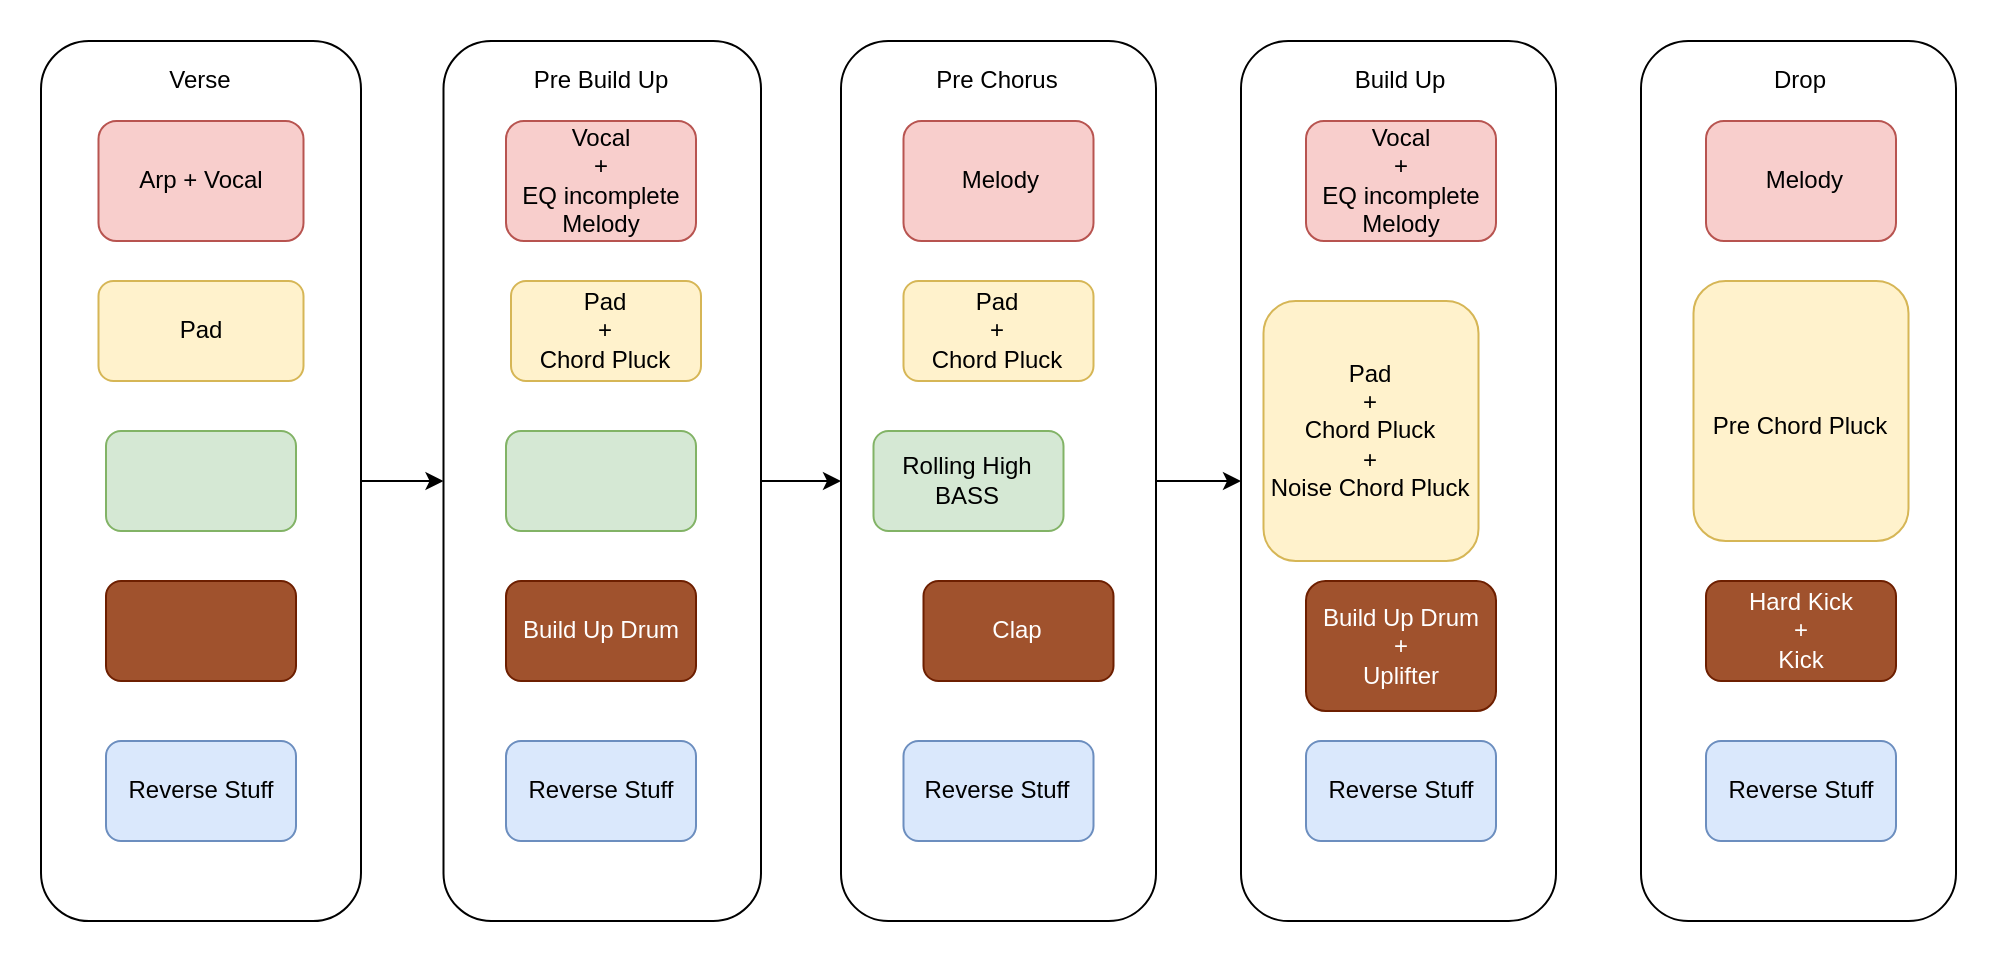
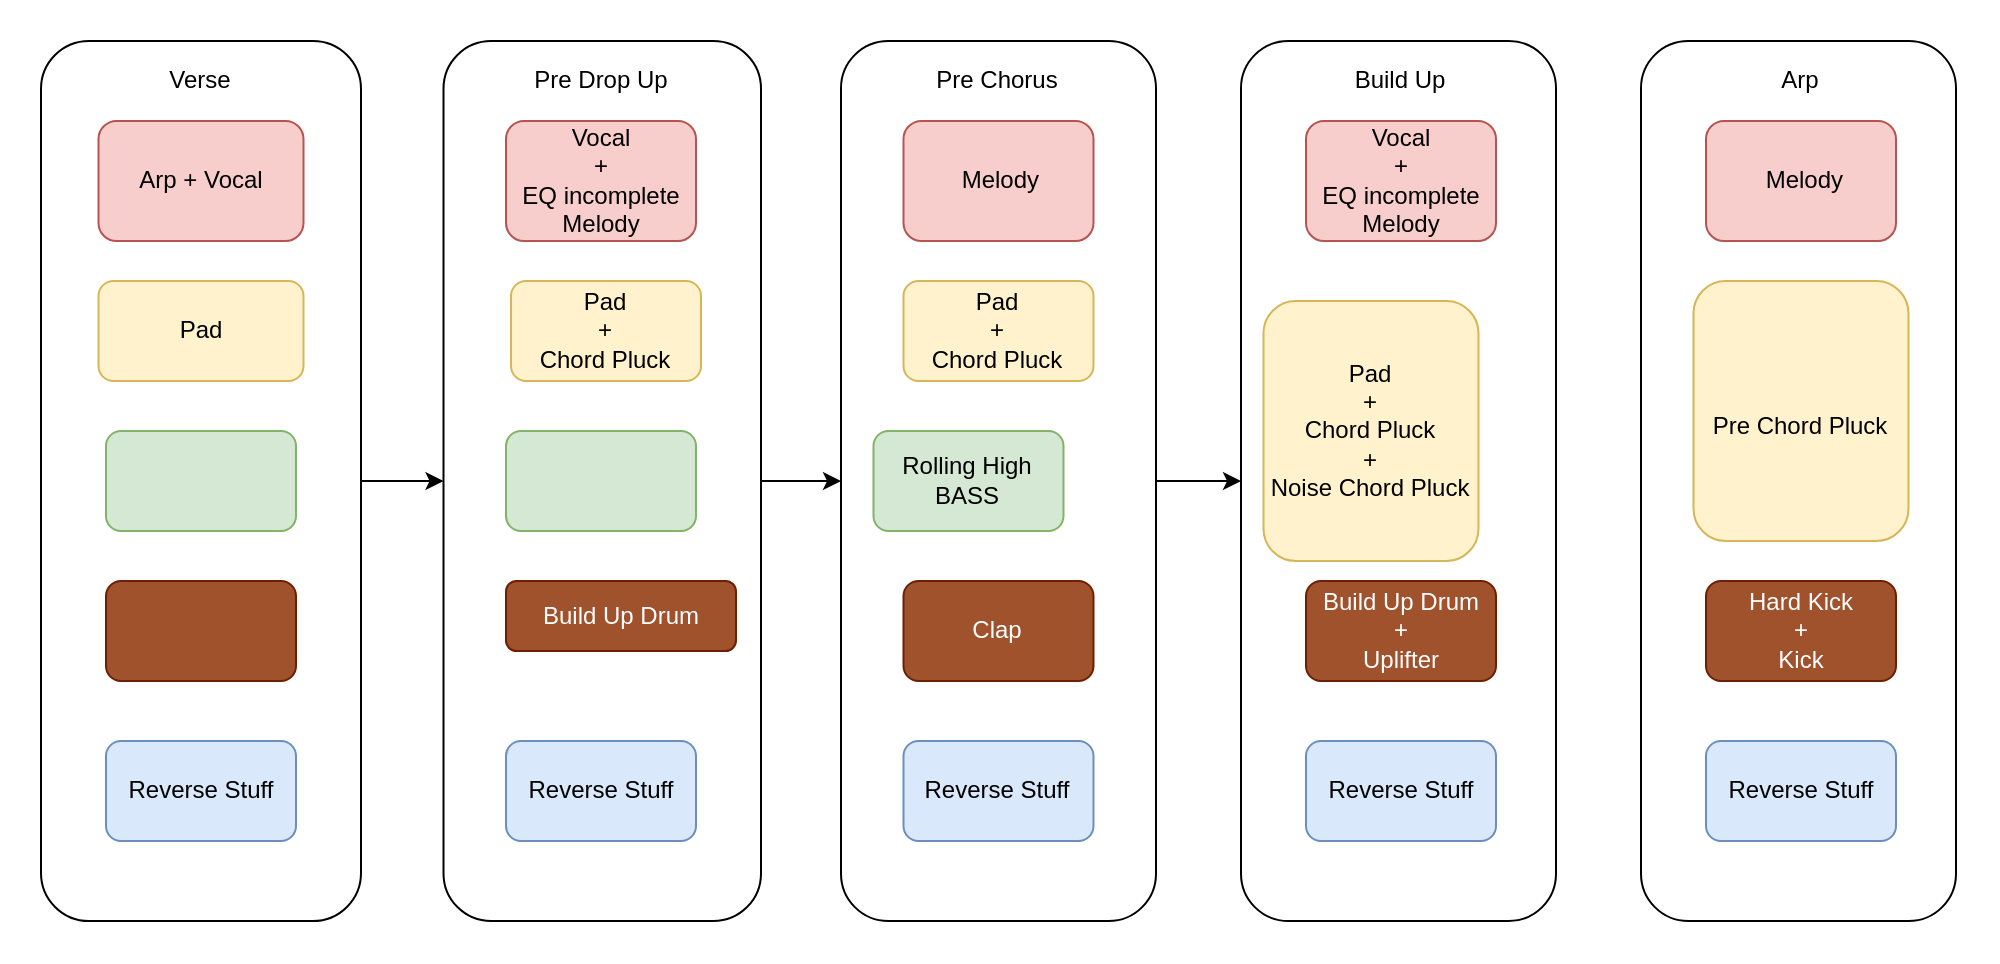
- <mxCell id="9" value="Pre Build Up" style="text;html=1;strokeColor=none;fillColor=none;align=center;verticalAlign=middle;whiteSpace=wrap;rounded=0;" parent="1" vertex="1"><mxGeometry x="252.5" y="25" width="95" height="30" as="geometry" /></mxCell>
+ <mxCell id="9" value="Pre Drop Up" style="text;html=1;strokeColor=none;fillColor=none;align=center;verticalAlign=middle;whiteSpace=wrap;rounded=0;" parent="1" vertex="1"><mxGeometry x="252.5" y="25" width="95" height="30" as="geometry" /></mxCell>
- <mxCell id="33" value="Drop" style="text;html=1;strokeColor=none;fillColor=none;align=center;verticalAlign=middle;whiteSpace=wrap;rounded=0;" parent="1" vertex="1"><mxGeometry x="850" y="30" width="100" height="20" as="geometry" /></mxCell>
+ <mxCell id="33" value="Arp" style="text;html=1;strokeColor=none;fillColor=none;align=center;verticalAlign=middle;whiteSpace=wrap;rounded=0;" parent="1" vertex="1"><mxGeometry x="850" y="30" width="100" height="20" as="geometry" /></mxCell>
- <mxCell id="12" value="Build Up Drum" style="rounded=1;whiteSpace=wrap;html=1;fillColor=#a0522d;strokeColor=#6D1F00;fontColor=#ffffff;" parent="1" vertex="1"><mxGeometry x="252.5" y="290" width="95" height="50" as="geometry" /></mxCell>
+ <mxCell id="12" value="Build Up Drum" style="rounded=1;whiteSpace=wrap;html=1;fillColor=#a0522d;strokeColor=#6D1F00;fontColor=#ffffff;" parent="1" vertex="1"><mxGeometry x="252.5" y="290" width="115" height="35" as="geometry" /></mxCell>
- <mxCell id="23" value="Clap" style="rounded=1;whiteSpace=wrap;html=1;fillColor=#a0522d;strokeColor=#6D1F00;fontColor=#ffffff;" parent="1" vertex="1"><mxGeometry x="461.25" y="290" width="95" height="50" as="geometry" /></mxCell>
+ <mxCell id="23" value="Clap" style="rounded=1;whiteSpace=wrap;html=1;fillColor=#a0522d;strokeColor=#6D1F00;fontColor=#ffffff;" parent="1" vertex="1"><mxGeometry x="451.25" y="290" width="95" height="50" as="geometry" /></mxCell>
- <mxCell id="29" value="Build Up Drum&lt;br&gt;+&lt;br&gt;Uplifter" style="rounded=1;whiteSpace=wrap;html=1;fillColor=#a0522d;strokeColor=#6D1F00;fontColor=#ffffff;" parent="1" vertex="1"><mxGeometry x="652.5" y="290" width="95" height="65" as="geometry" /></mxCell>
+ <mxCell id="29" value="Build Up Drum&lt;br&gt;+&lt;br&gt;Uplifter" style="rounded=1;whiteSpace=wrap;html=1;fillColor=#a0522d;strokeColor=#6D1F00;fontColor=#ffffff;" parent="1" vertex="1"><mxGeometry x="652.5" y="290" width="95" height="50" as="geometry" /></mxCell>
